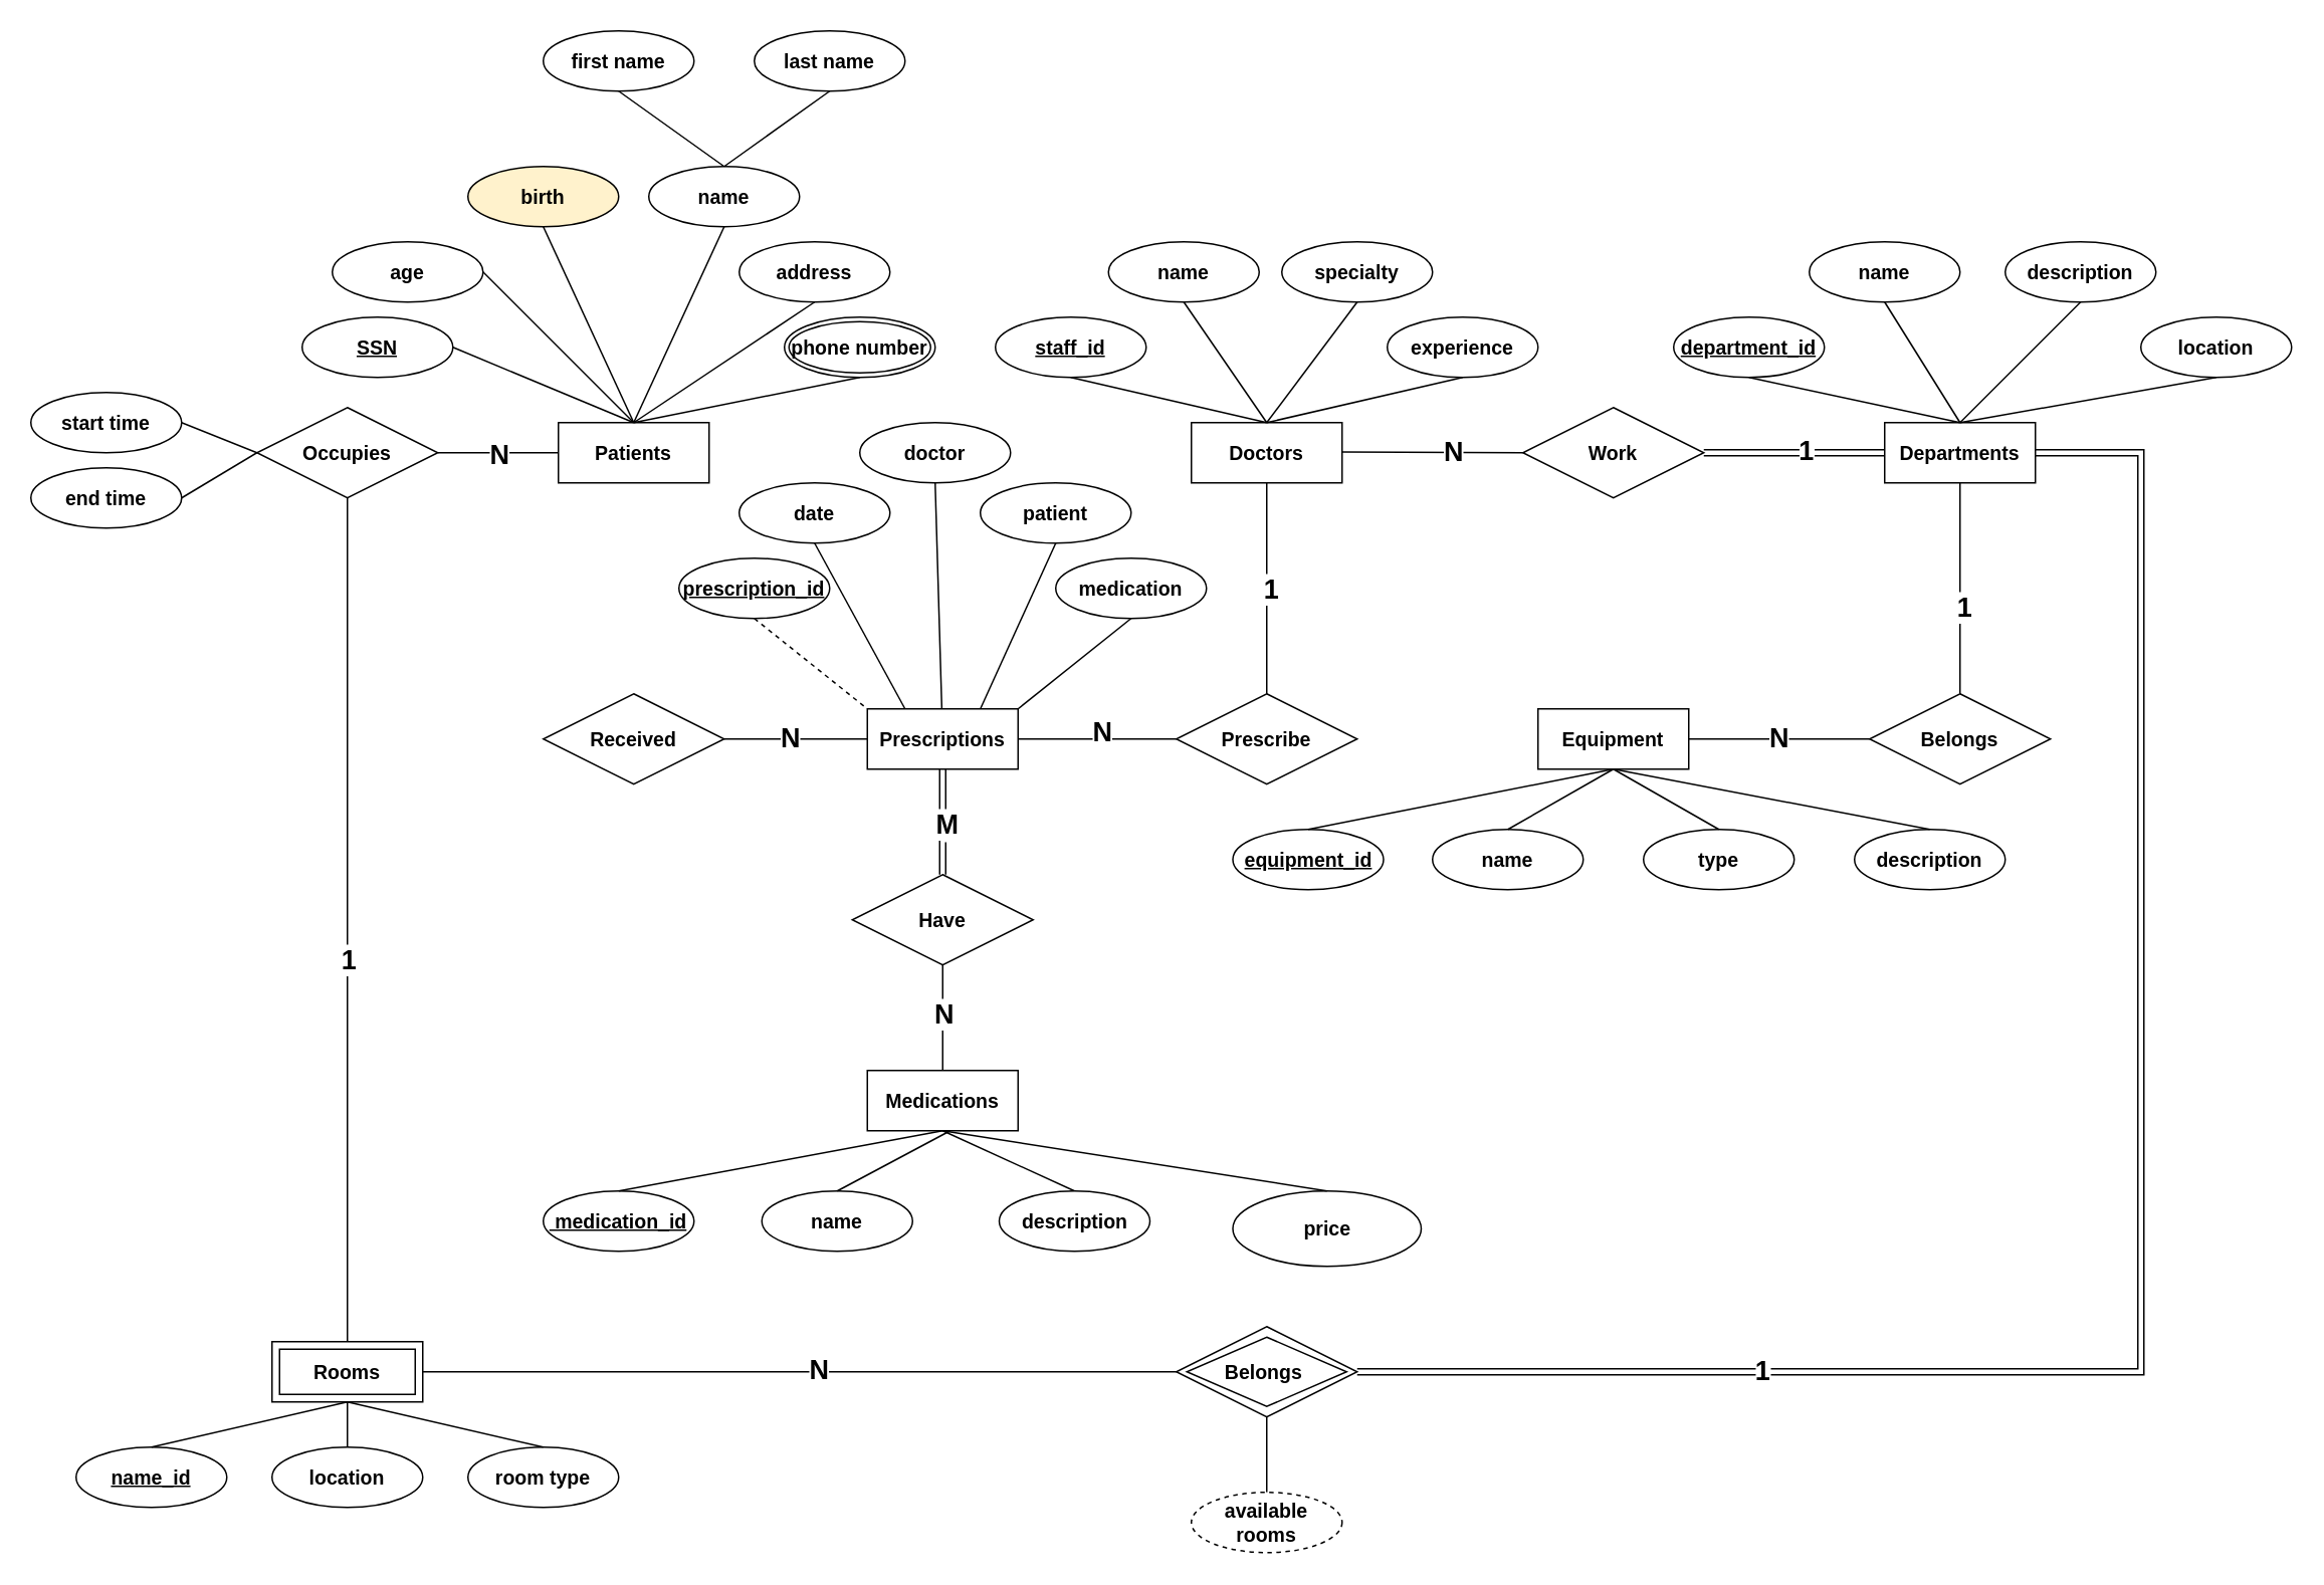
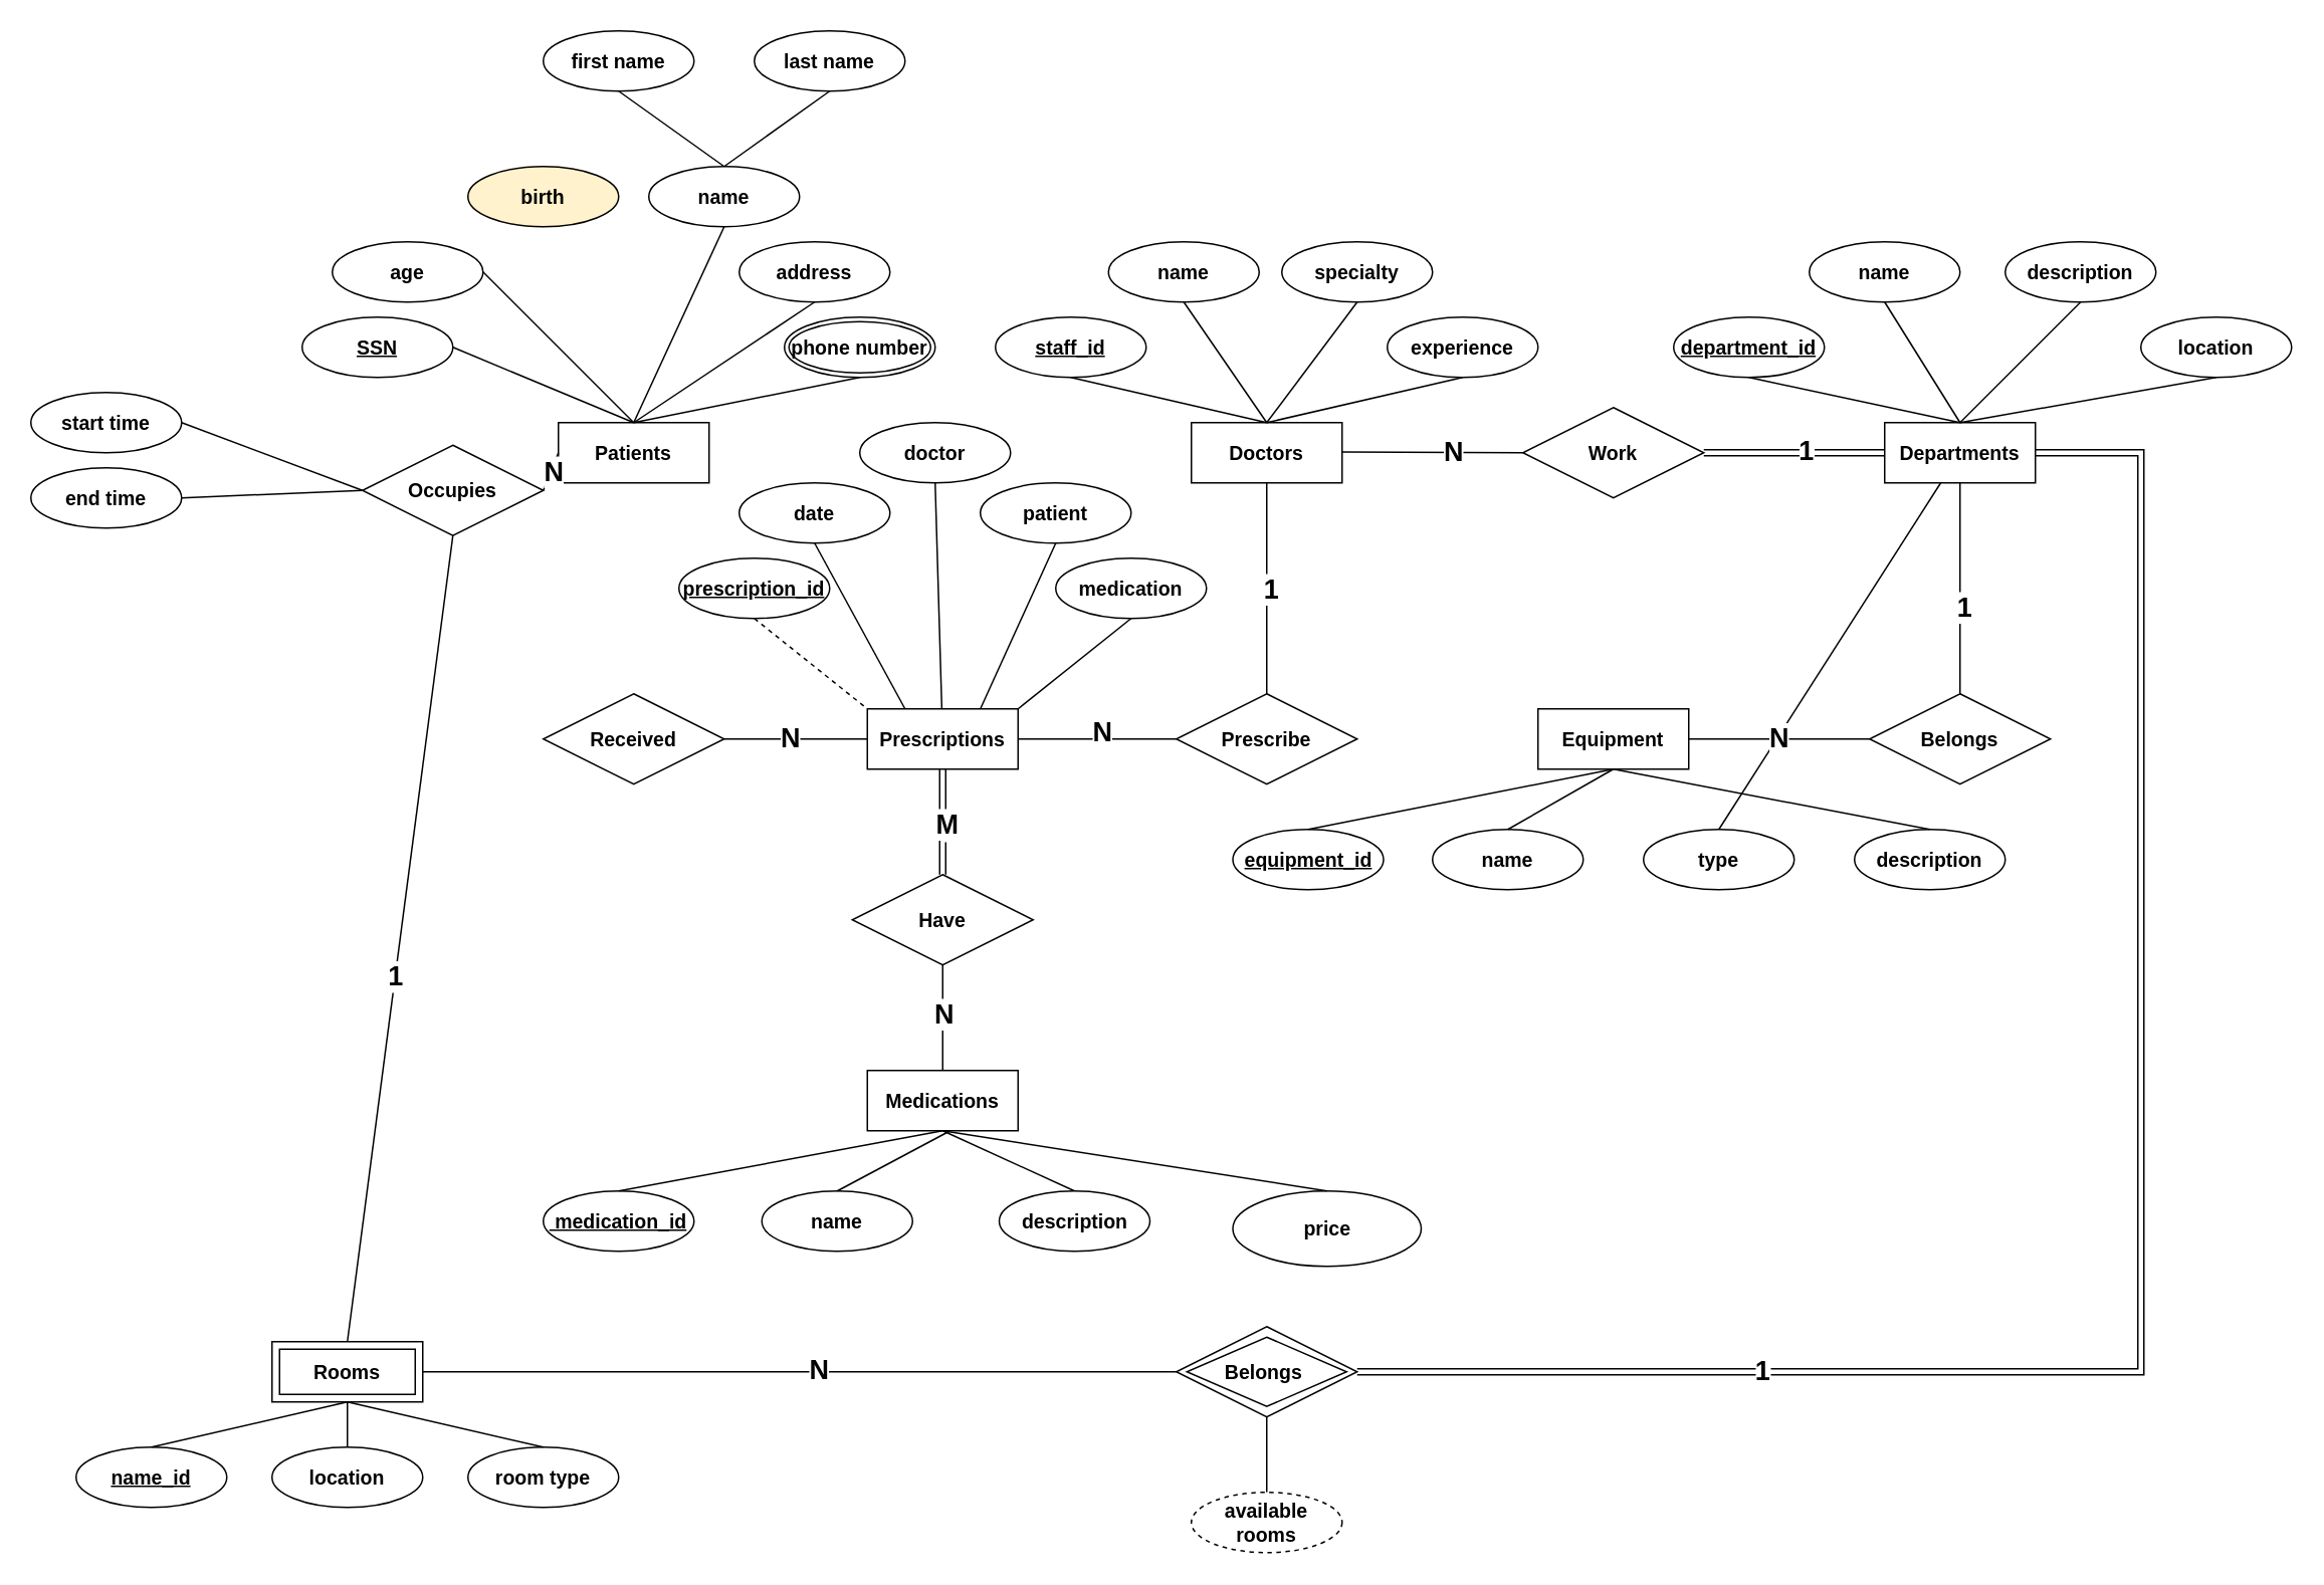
- <mxCell id="37" value="" style="endArrow=none;html=1;rounded=0;entryX=0.5;entryY=0;entryDx=0;entryDy=0;exitX=0.5;exitY=1;exitDx=0;exitDy=0;fontSize=13;fontStyle=1" parent="30" source="36" target="31" edge="1"><mxGeometry relative="1" as="geometry"><mxPoint x="120" y="130" as="sourcePoint" /><mxPoint x="280" y="130" as="targetPoint" /></mxGeometry></mxCell>
- <mxCell id="38" value="&lt;span style=&quot;font-size: 13px;&quot;&gt;&lt;b&gt;Occupies&lt;/b&gt;&lt;/span&gt;" style="shape=rhombus;perimeter=rhombusPerimeter;whiteSpace=wrap;html=1;align=center;" parent="30" vertex="1"><mxGeometry x="10" y="160" width="120" height="60" as="geometry" /></mxCell>
+ <mxCell id="38" value="&lt;span style=&quot;font-size: 13px;&quot;&gt;&lt;b&gt;Occupies&lt;/b&gt;&lt;/span&gt;" style="shape=rhombus;perimeter=rhombusPerimeter;whiteSpace=wrap;html=1;align=center;" parent="30" vertex="1"><mxGeometry x="80" y="185" width="120" height="60" as="geometry" /></mxCell>
- <mxCell id="106" value="" style="endArrow=none;html=1;rounded=0;exitX=0.5;exitY=0;exitDx=0;exitDy=0;entryX=0.5;entryY=1;entryDx=0;entryDy=0;" parent="1" source="102" target="3" edge="1"><mxGeometry relative="1" as="geometry"><mxPoint x="1110" y="630" as="sourcePoint" /><mxPoint x="1270" y="630" as="targetPoint" /></mxGeometry></mxCell>
+ <mxCell id="106" value="" style="endArrow=none;html=1;rounded=0;exitX=0.5;exitY=0;exitDx=0;exitDy=0;" parent="1" source="102" target="22" edge="1"><mxGeometry relative="1" as="geometry"><mxPoint x="1110" y="630" as="sourcePoint" /><mxPoint x="1270" y="630" as="targetPoint" /></mxGeometry></mxCell>
